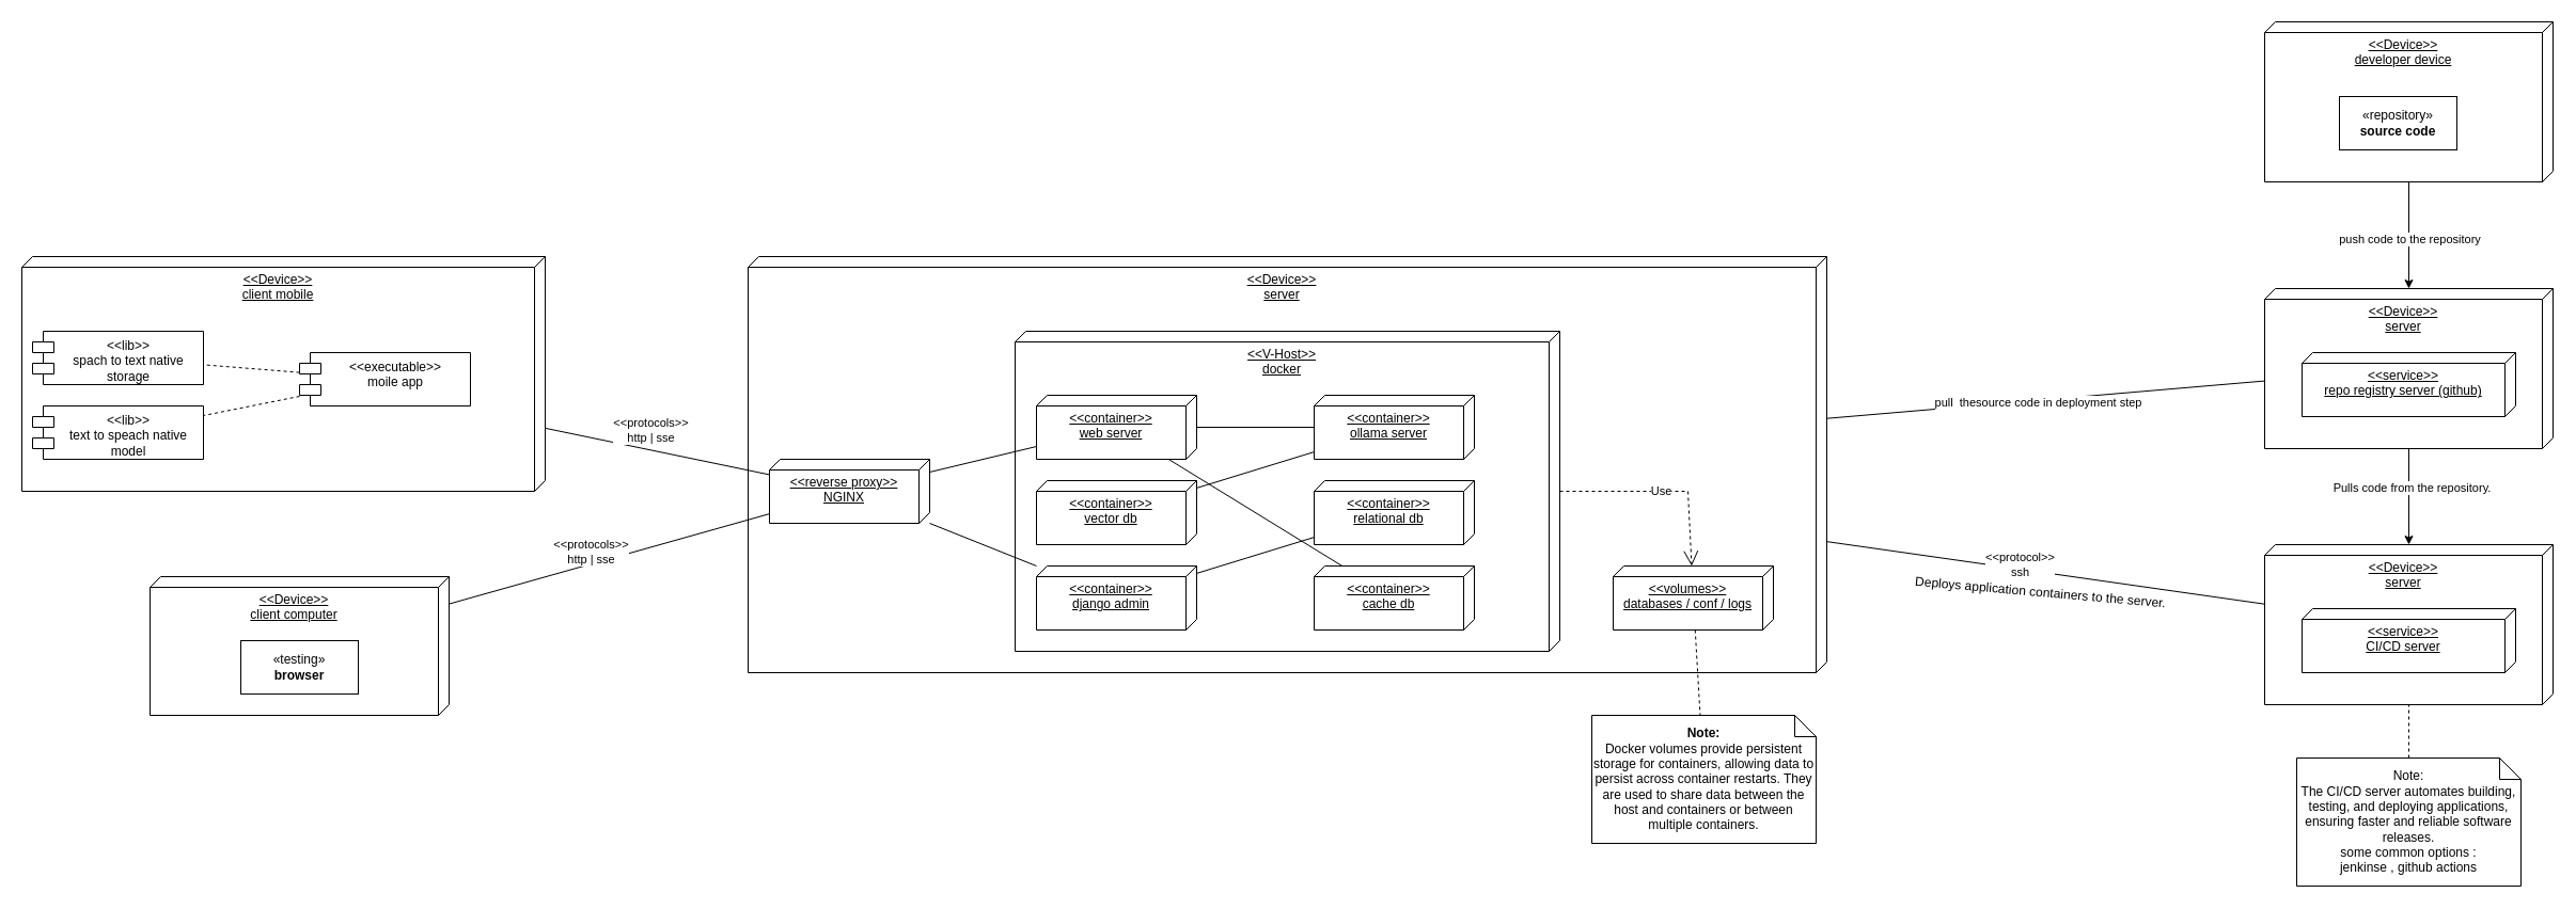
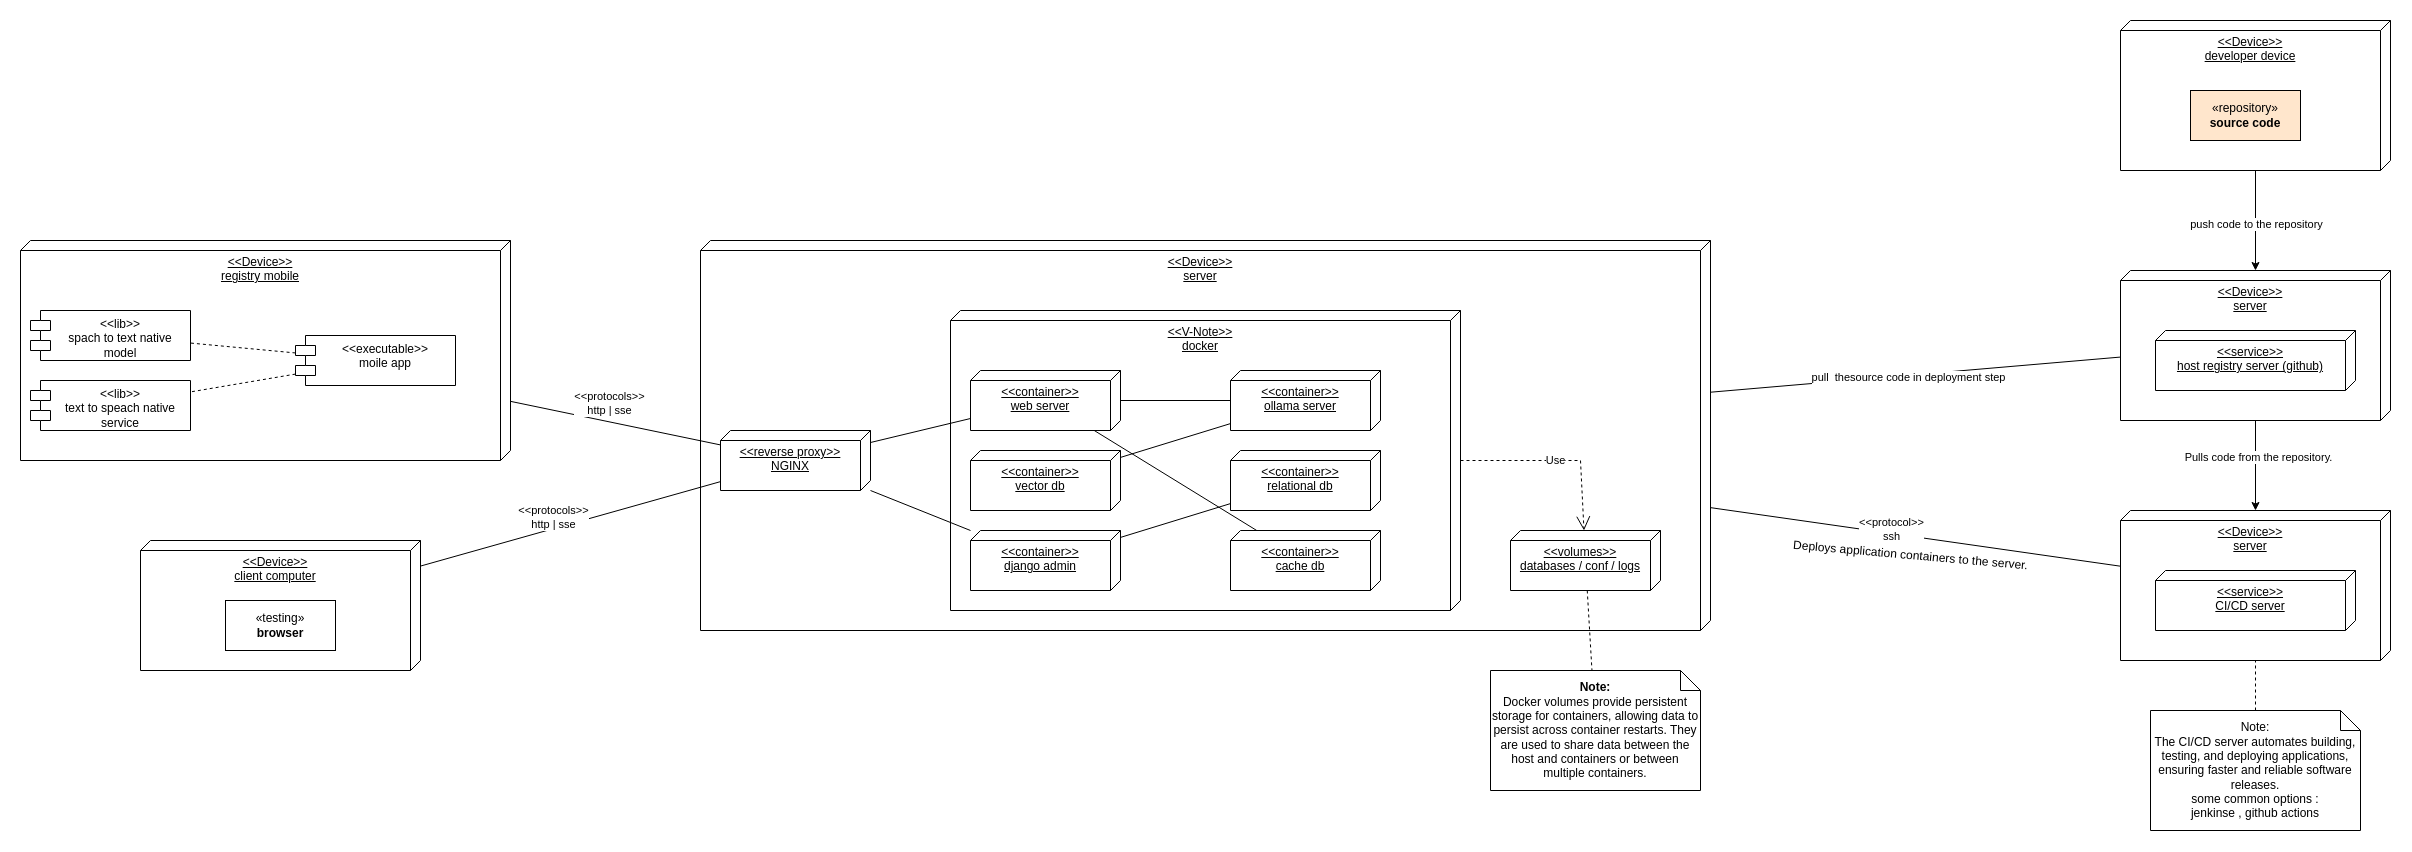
- <mxCell id="51" value="«repository»&lt;br&gt;&lt;b&gt;source code&lt;/b&gt;" style="html=1;whiteSpace=wrap;" vertex="1" parent="49"><mxGeometry x="70" y="70" width="110" height="50" as="geometry" /></mxCell>
+ <mxCell id="51" value="«repository»&lt;br&gt;&lt;b&gt;source code&lt;/b&gt;" style="html=1;whiteSpace=wrap;fillColor=#ffe6cc;" vertex="1" parent="49"><mxGeometry x="70" y="70" width="110" height="50" as="geometry" /></mxCell>
- <mxCell id="34" value="&amp;lt;&amp;lt;Device&amp;gt;&amp;gt;&lt;div style=&quot;&quot;&gt;&lt;span style=&quot;background-color: transparent; color: light-dark(rgb(0, 0, 0), rgb(255, 255, 255));&quot;&gt;client mobile&lt;/span&gt;&lt;/div&gt;" style="verticalAlign=top;align=center;spacingTop=8;spacingLeft=2;spacingRight=12;shape=cube;size=10;direction=south;fontStyle=4;html=1;whiteSpace=wrap;" vertex="1" parent="33"><mxGeometry width="490" height="220" as="geometry" /></mxCell>
+ <mxCell id="34" value="&amp;lt;&amp;lt;Device&amp;gt;&amp;gt;&lt;div style=&quot;&quot;&gt;&lt;span style=&quot;background-color: transparent; color: light-dark(rgb(0, 0, 0), rgb(255, 255, 255));&quot;&gt;registry mobile&lt;/span&gt;&lt;/div&gt;" style="verticalAlign=top;align=center;spacingTop=8;spacingLeft=2;spacingRight=12;shape=cube;size=10;direction=south;fontStyle=4;html=1;whiteSpace=wrap;" vertex="1" parent="33"><mxGeometry width="490" height="220" as="geometry" /></mxCell>
- <mxCell id="36" value="&amp;lt;&amp;lt;lib&amp;gt;&amp;gt;&lt;div&gt;spach to text native storage&lt;/div&gt;" style="shape=module;align=left;spacingLeft=20;align=center;verticalAlign=top;whiteSpace=wrap;html=1;" vertex="1" parent="33"><mxGeometry x="10" y="70" width="160" height="50" as="geometry" /></mxCell>
+ <mxCell id="36" value="&amp;lt;&amp;lt;lib&amp;gt;&amp;gt;&lt;div&gt;spach to text native model&lt;/div&gt;" style="shape=module;align=left;spacingLeft=20;align=center;verticalAlign=top;whiteSpace=wrap;html=1;" vertex="1" parent="33"><mxGeometry x="10" y="70" width="160" height="50" as="geometry" /></mxCell>
- <mxCell id="5" value="&amp;lt;&amp;lt;V-Host&amp;gt;&amp;gt;&lt;div style=&quot;&quot;&gt;docker&lt;/div&gt;" style="verticalAlign=top;align=center;spacingTop=8;spacingLeft=2;spacingRight=12;shape=cube;size=10;direction=south;fontStyle=4;html=1;whiteSpace=wrap;" vertex="1" parent="4"><mxGeometry width="510" height="300" as="geometry" /></mxCell>
+ <mxCell id="5" value="&amp;lt;&amp;lt;V-Note&amp;gt;&amp;gt;&lt;div style=&quot;&quot;&gt;docker&lt;/div&gt;" style="verticalAlign=top;align=center;spacingTop=8;spacingLeft=2;spacingRight=12;shape=cube;size=10;direction=south;fontStyle=4;html=1;whiteSpace=wrap;" vertex="1" parent="4"><mxGeometry width="510" height="300" as="geometry" /></mxCell>
- <mxCell id="35" value="&amp;lt;&amp;lt;executable&amp;gt;&amp;gt;&lt;div&gt;moile app&lt;/div&gt;" style="shape=module;align=left;spacingLeft=20;align=center;verticalAlign=top;whiteSpace=wrap;html=1;" vertex="1" parent="33"><mxGeometry x="260" y="90" width="160" height="50" as="geometry" /></mxCell>
+ <mxCell id="35" value="&amp;lt;&amp;lt;executable&amp;gt;&amp;gt;&lt;div&gt;moile app&lt;/div&gt;" style="shape=module;align=left;spacingLeft=20;align=center;verticalAlign=top;whiteSpace=wrap;html=1;" vertex="1" parent="33"><mxGeometry x="275" y="95" width="160" height="50" as="geometry" /></mxCell>
- <mxCell id="23" value="&amp;lt;&amp;lt;service&amp;gt;&amp;gt;&lt;div style=&quot;&quot;&gt;repo registry server (github)&lt;/div&gt;" style="verticalAlign=top;align=center;spacingTop=8;spacingLeft=2;spacingRight=12;shape=cube;size=10;direction=south;fontStyle=4;html=1;whiteSpace=wrap;" vertex="1" parent="21"><mxGeometry x="35" y="60" width="200" height="60" as="geometry" /></mxCell>
+ <mxCell id="23" value="&amp;lt;&amp;lt;service&amp;gt;&amp;gt;&lt;div style=&quot;&quot;&gt;host registry server (github)&lt;/div&gt;" style="verticalAlign=top;align=center;spacingTop=8;spacingLeft=2;spacingRight=12;shape=cube;size=10;direction=south;fontStyle=4;html=1;whiteSpace=wrap;" vertex="1" parent="21"><mxGeometry x="35" y="60" width="200" height="60" as="geometry" /></mxCell>
- <mxCell id="37" value="&amp;lt;&amp;lt;lib&amp;gt;&amp;gt;&lt;div&gt;text to speach native model&lt;/div&gt;" style="shape=module;align=left;spacingLeft=20;align=center;verticalAlign=top;whiteSpace=wrap;html=1;" vertex="1" parent="33"><mxGeometry x="10" y="140" width="160" height="50" as="geometry" /></mxCell>
+ <mxCell id="37" value="&amp;lt;&amp;lt;lib&amp;gt;&amp;gt;&lt;div&gt;text to speach native service&lt;/div&gt;" style="shape=module;align=left;spacingLeft=20;align=center;verticalAlign=top;whiteSpace=wrap;html=1;" vertex="1" parent="33"><mxGeometry x="10" y="140" width="160" height="50" as="geometry" /></mxCell>
